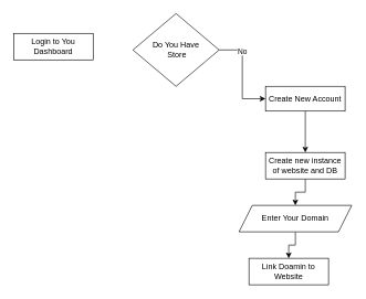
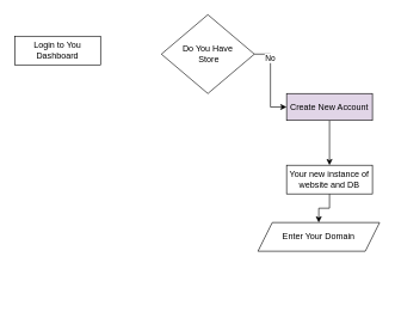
- <mxCell id="4" value="Do You Have&lt;br&gt;&amp;nbsp;Store" style="rhombus;whiteSpace=wrap;html=1;" vertex="1" parent="1"><mxGeometry x="200" y="20" width="130" height="110" as="geometry" /></mxCell>
+ <mxCell id="4" value="Do You Have&lt;br&gt;&amp;nbsp;Store" style="rhombus;whiteSpace=wrap;html=1;" vertex="1" parent="1"><mxGeometry x="225" y="20" width="130" height="110" as="geometry" /></mxCell>
- <mxCell id="6" value="Create New Account" style="whiteSpace=wrap;html=1;" vertex="1" parent="1"><mxGeometry x="400" y="130" width="120" height="37.5" as="geometry" /></mxCell>
+ <mxCell id="6" value="Create New Account" style="whiteSpace=wrap;html=1;fillColor=#e1d5e7;" vertex="1" parent="1"><mxGeometry x="400" y="130" width="120" height="37.5" as="geometry" /></mxCell>
- <mxCell id="8" value="Create new&amp;nbsp;instance of website and DB" style="rounded=0;whiteSpace=wrap;html=1;" vertex="1" parent="1"><mxGeometry x="400" y="230" width="120" height="40" as="geometry" /></mxCell>
+ <mxCell id="8" value="Your new&amp;nbsp;instance of website and DB" style="rounded=0;whiteSpace=wrap;html=1;" vertex="1" parent="1"><mxGeometry x="400" y="230" width="120" height="40" as="geometry" /></mxCell>
- <mxCell id="9" value="" style="edgeStyle=orthogonalEdgeStyle;rounded=0;orthogonalLoop=1;jettySize=auto;html=1;" edge="1" parent="1" source="10" target="11"><mxGeometry relative="1" as="geometry" /></mxCell>
- <mxCell id="11" value="Link Doamin to Website" style="whiteSpace=wrap;html=1;rounded=0;" vertex="1" parent="1"><mxGeometry x="375" y="390" width="120" height="40" as="geometry" /></mxCell>
